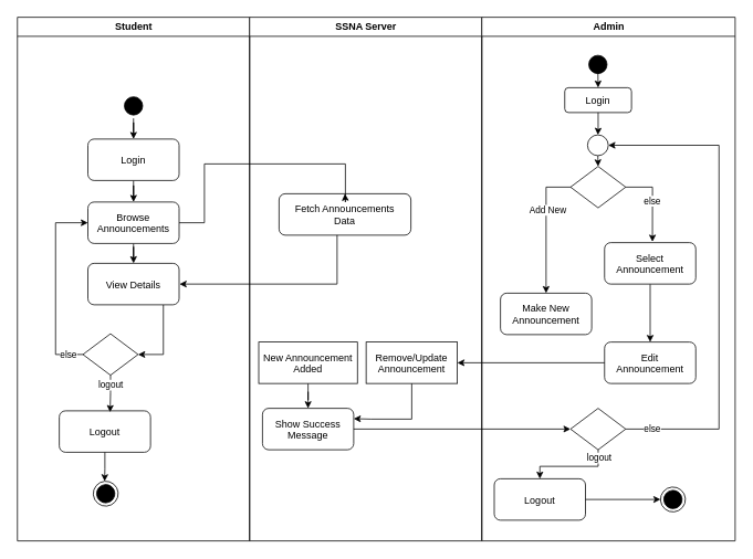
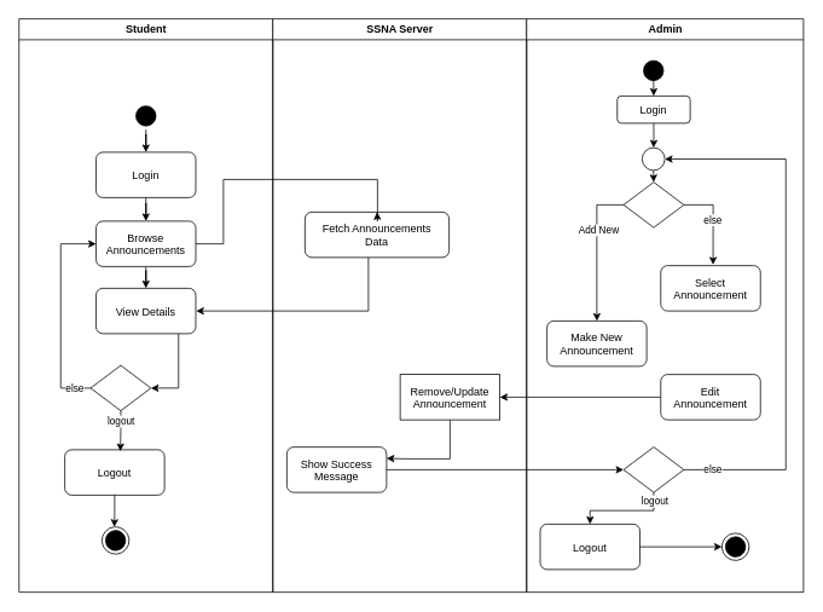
- <mxCell id="42" style="edgeStyle=orthogonalEdgeStyle;rounded=0;orthogonalLoop=1;jettySize=auto;html=1;entryX=0.5;entryY=0;entryDx=0;entryDy=0;" edge="1" parent="26" source="43" target="32"><mxGeometry relative="1" as="geometry" /></mxCell>
- <mxCell id="21" value="New Announcement&#10;Added" style="rounded=0;" vertex="1" parent="19"><mxGeometry x="11" y="392" width="119" height="50" as="geometry" /></mxCell>
- <mxCell id="20" value="" style="edgeStyle=orthogonalEdgeStyle;rounded=0;orthogonalLoop=1;jettySize=auto;html=1;" edge="1" parent="19" source="21" target="24"><mxGeometry relative="1" as="geometry" /></mxCell>
